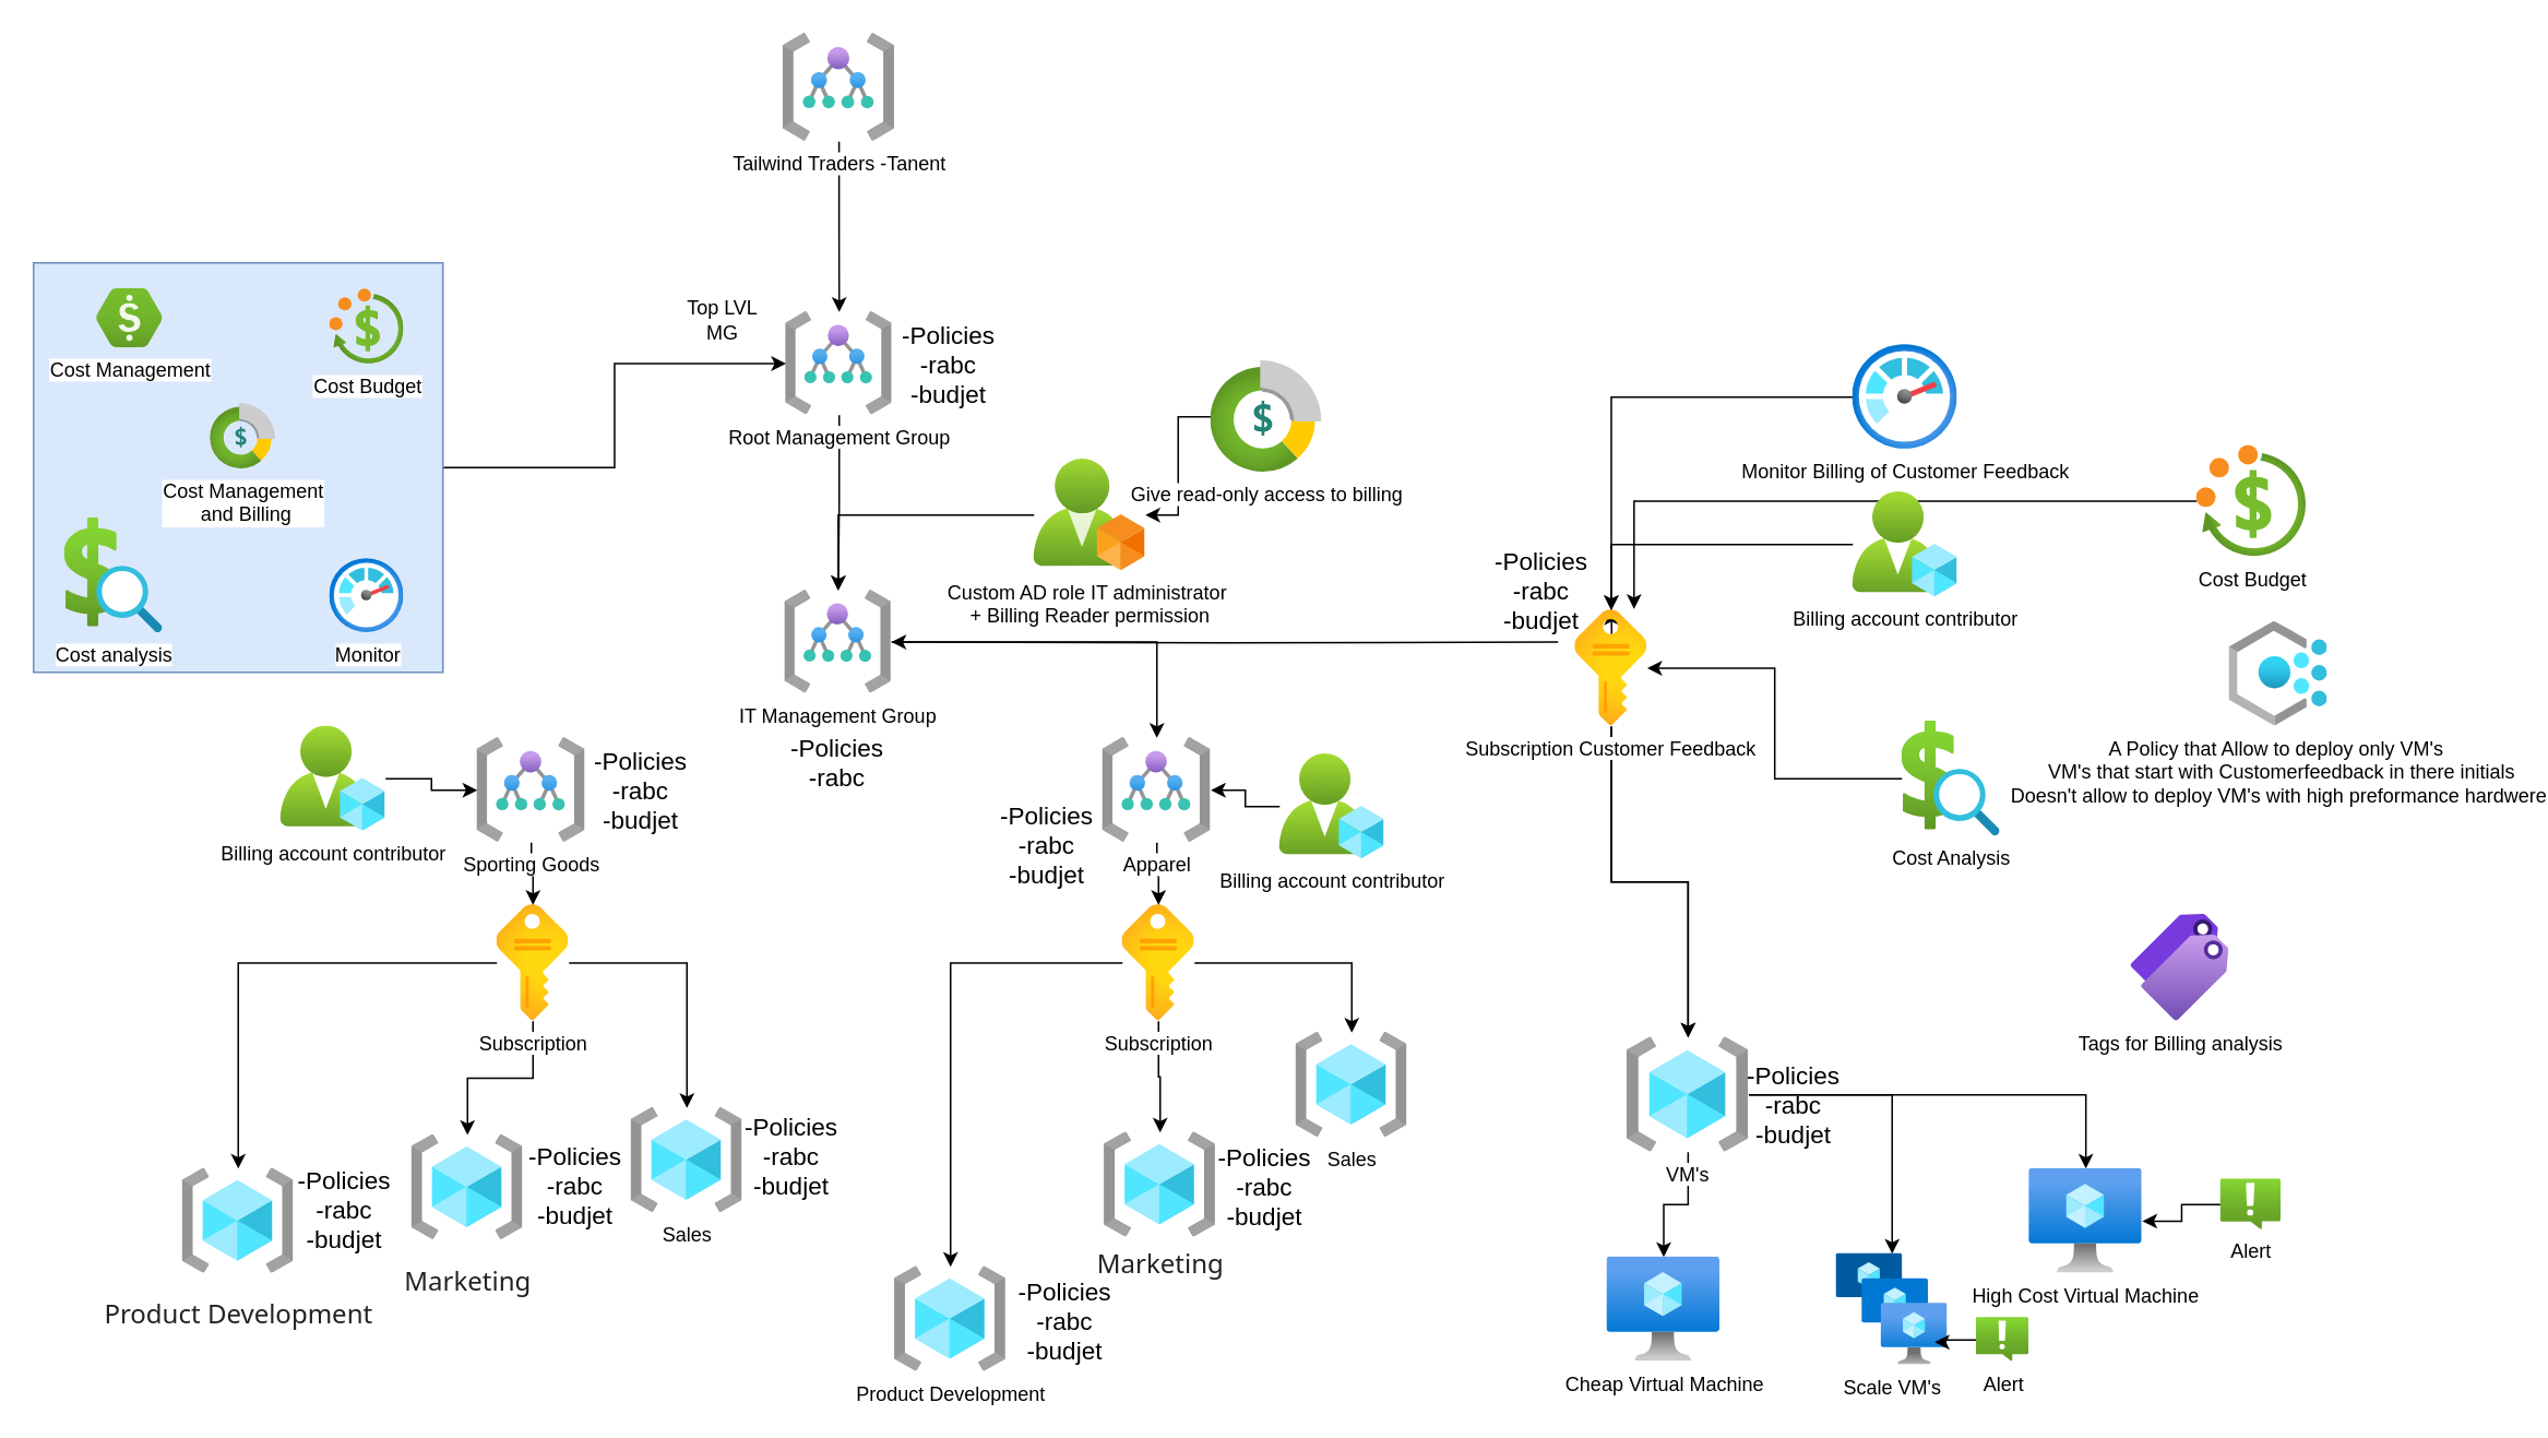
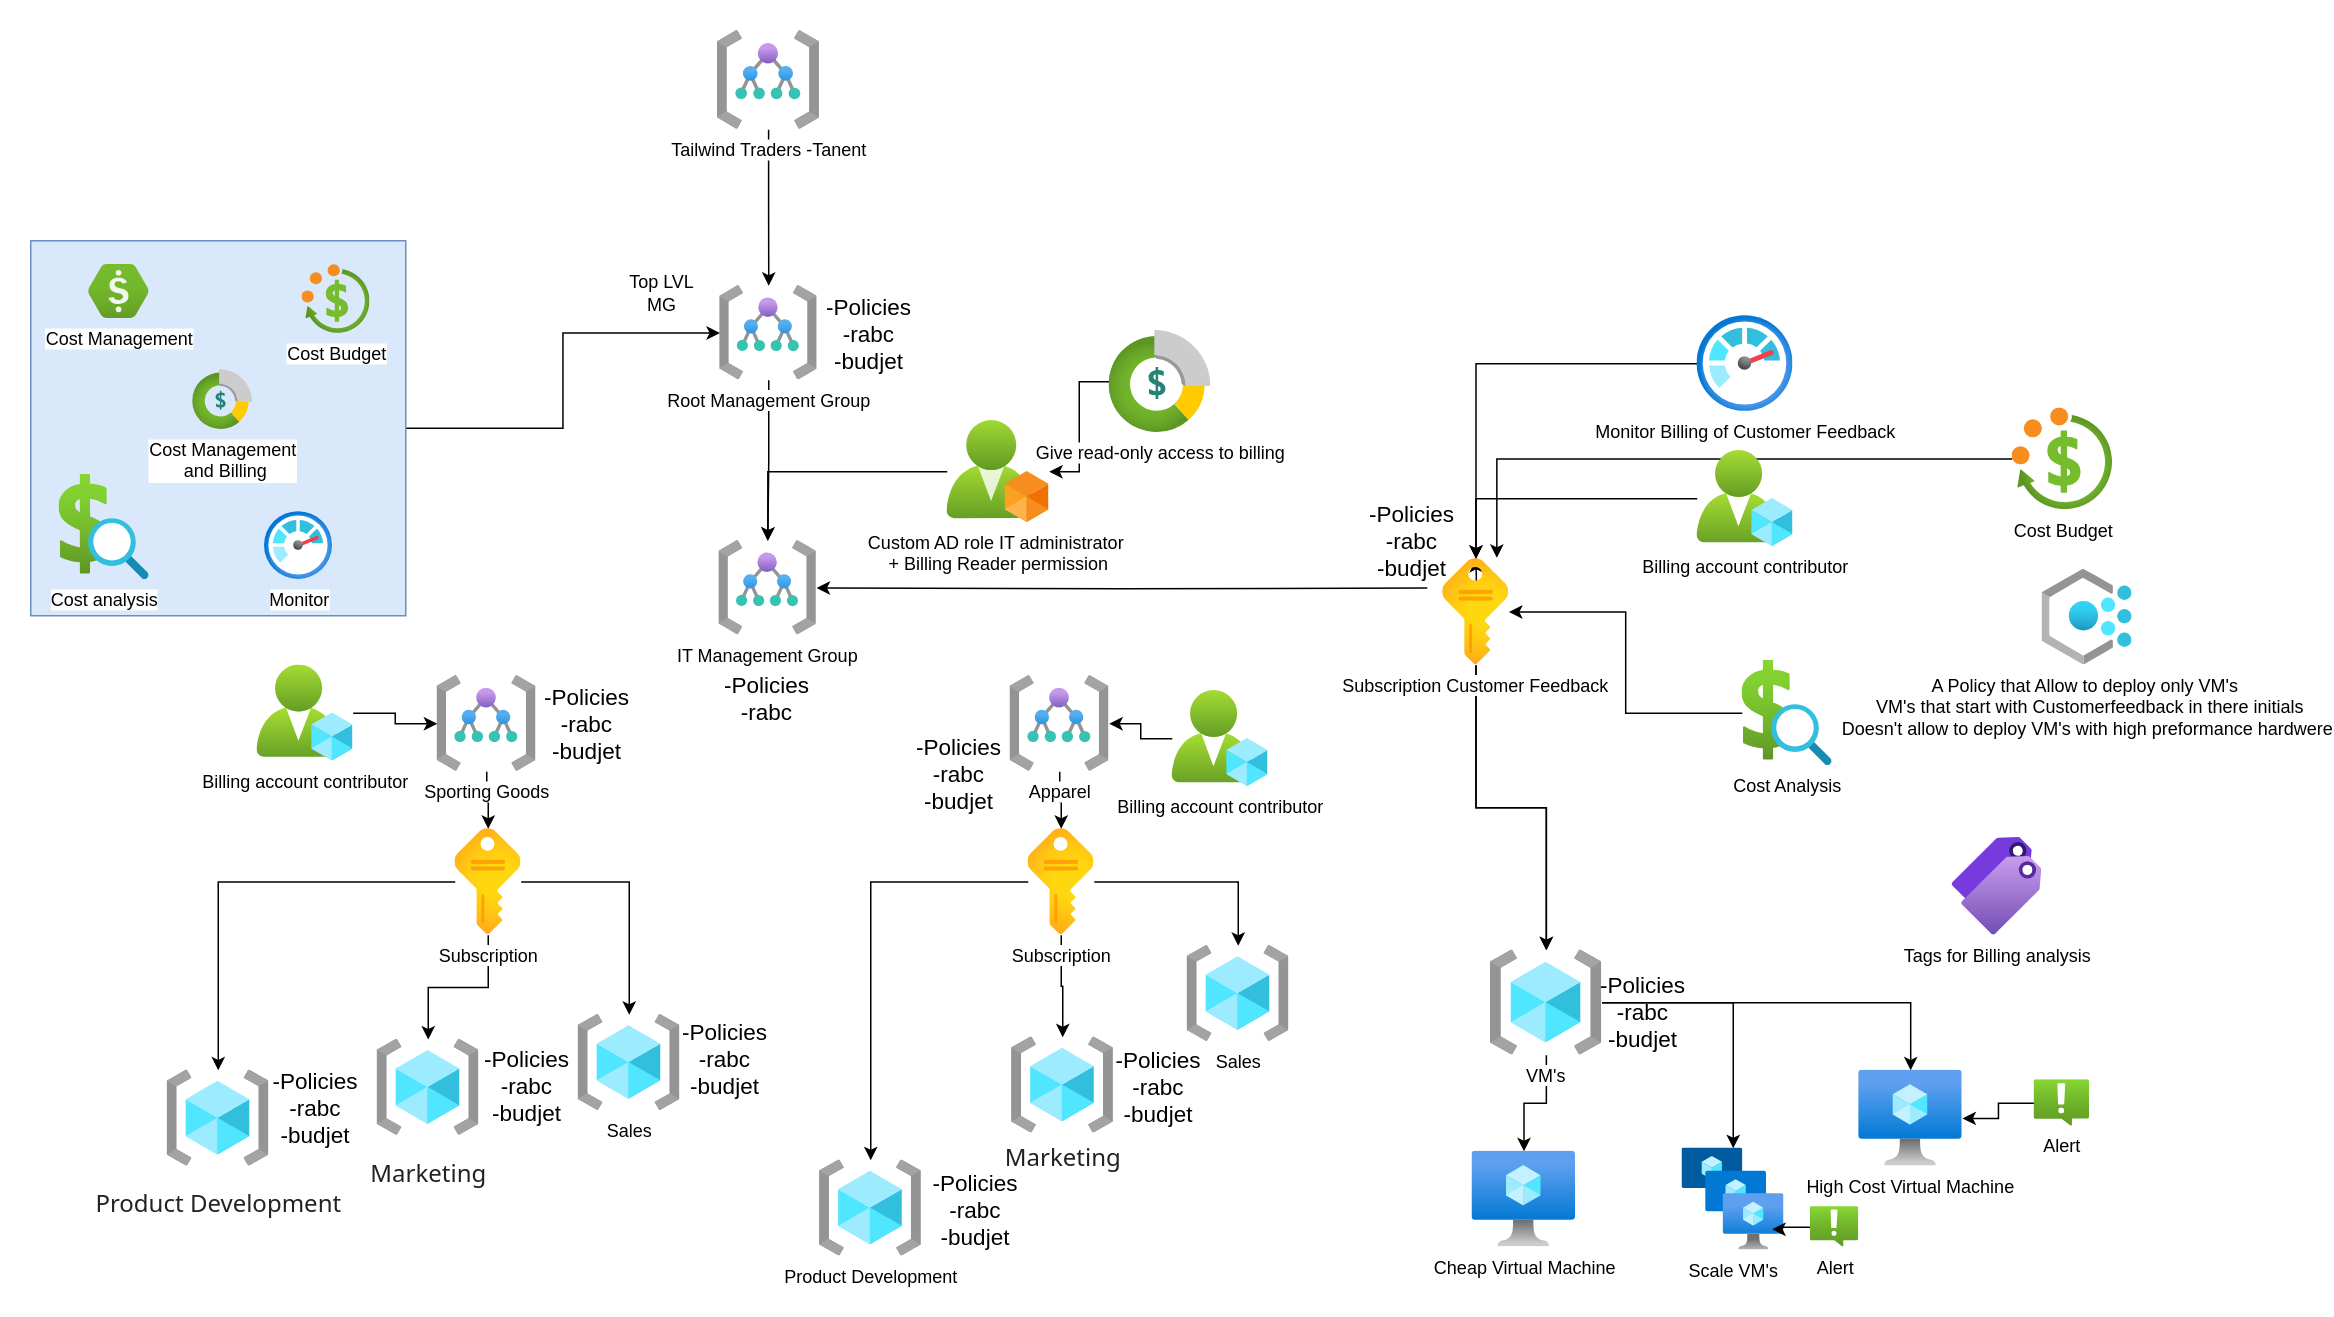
- <mxCell id="78" value="Monitor" style="image;aspect=fixed;html=1;points=[];align=center;fontSize=12;image=img/lib/azure2/management_governance/Monitor.svg;" vertex="1" parent="1"><mxGeometry x="201" y="340.68" width="45.32" height="45.32" as="geometry" /></mxCell>
+ <mxCell id="78" value="Monitor" style="image;aspect=fixed;html=1;points=[];align=center;fontSize=12;image=img/lib/azure2/management_governance/Monitor.svg;" vertex="1" parent="1"><mxGeometry x="176" y="340.68" width="45.32" height="45.32" as="geometry" /></mxCell>
- <mxCell id="7" style="edgeStyle=orthogonalEdgeStyle;rounded=0;orthogonalLoop=1;jettySize=auto;html=1;" parent="1" source="8" target="21" edge="1"><mxGeometry relative="1" as="geometry" /></mxCell>
